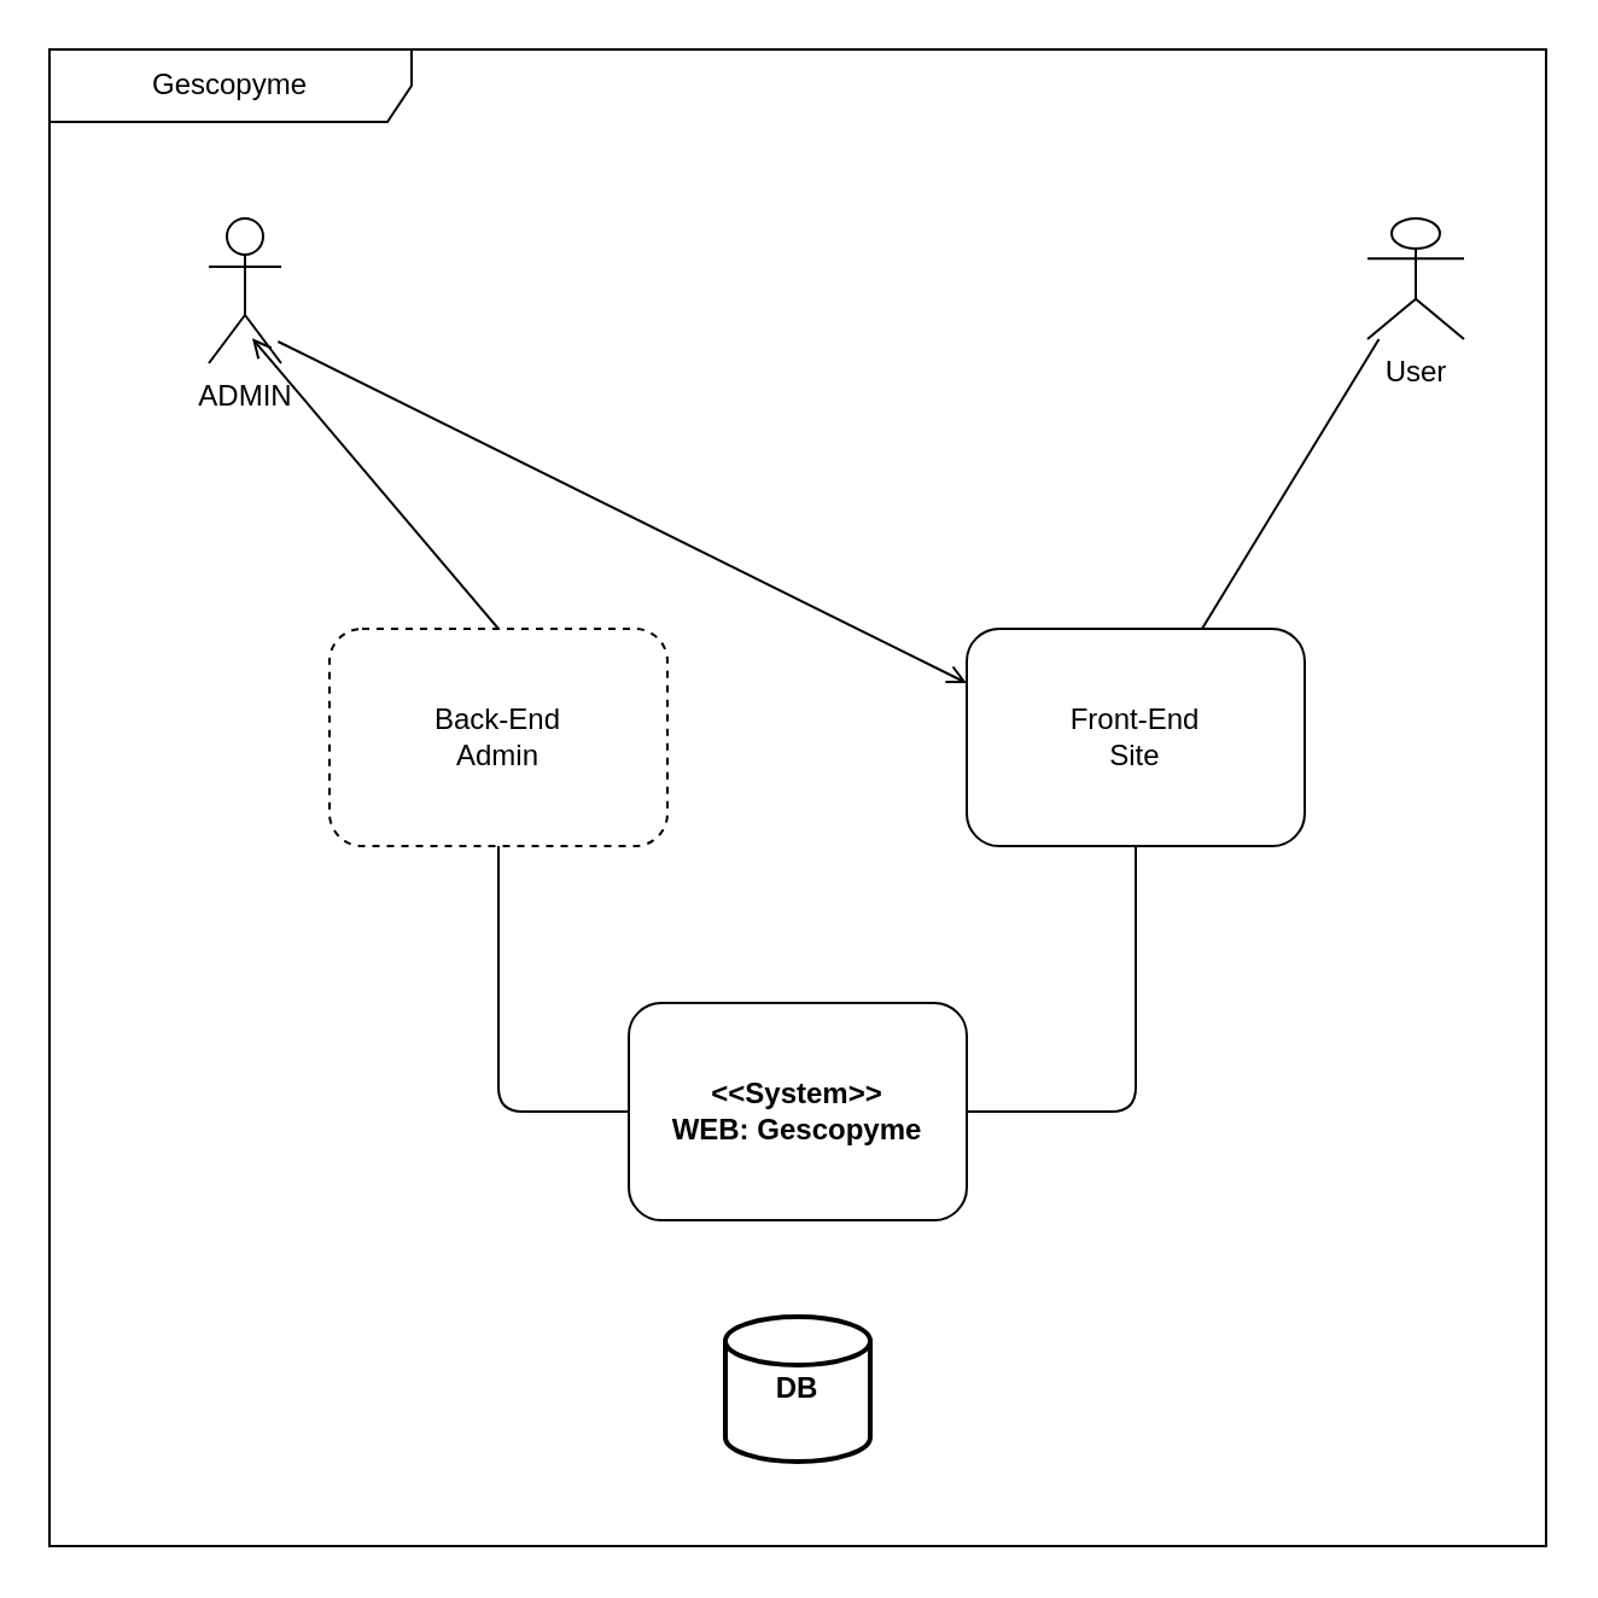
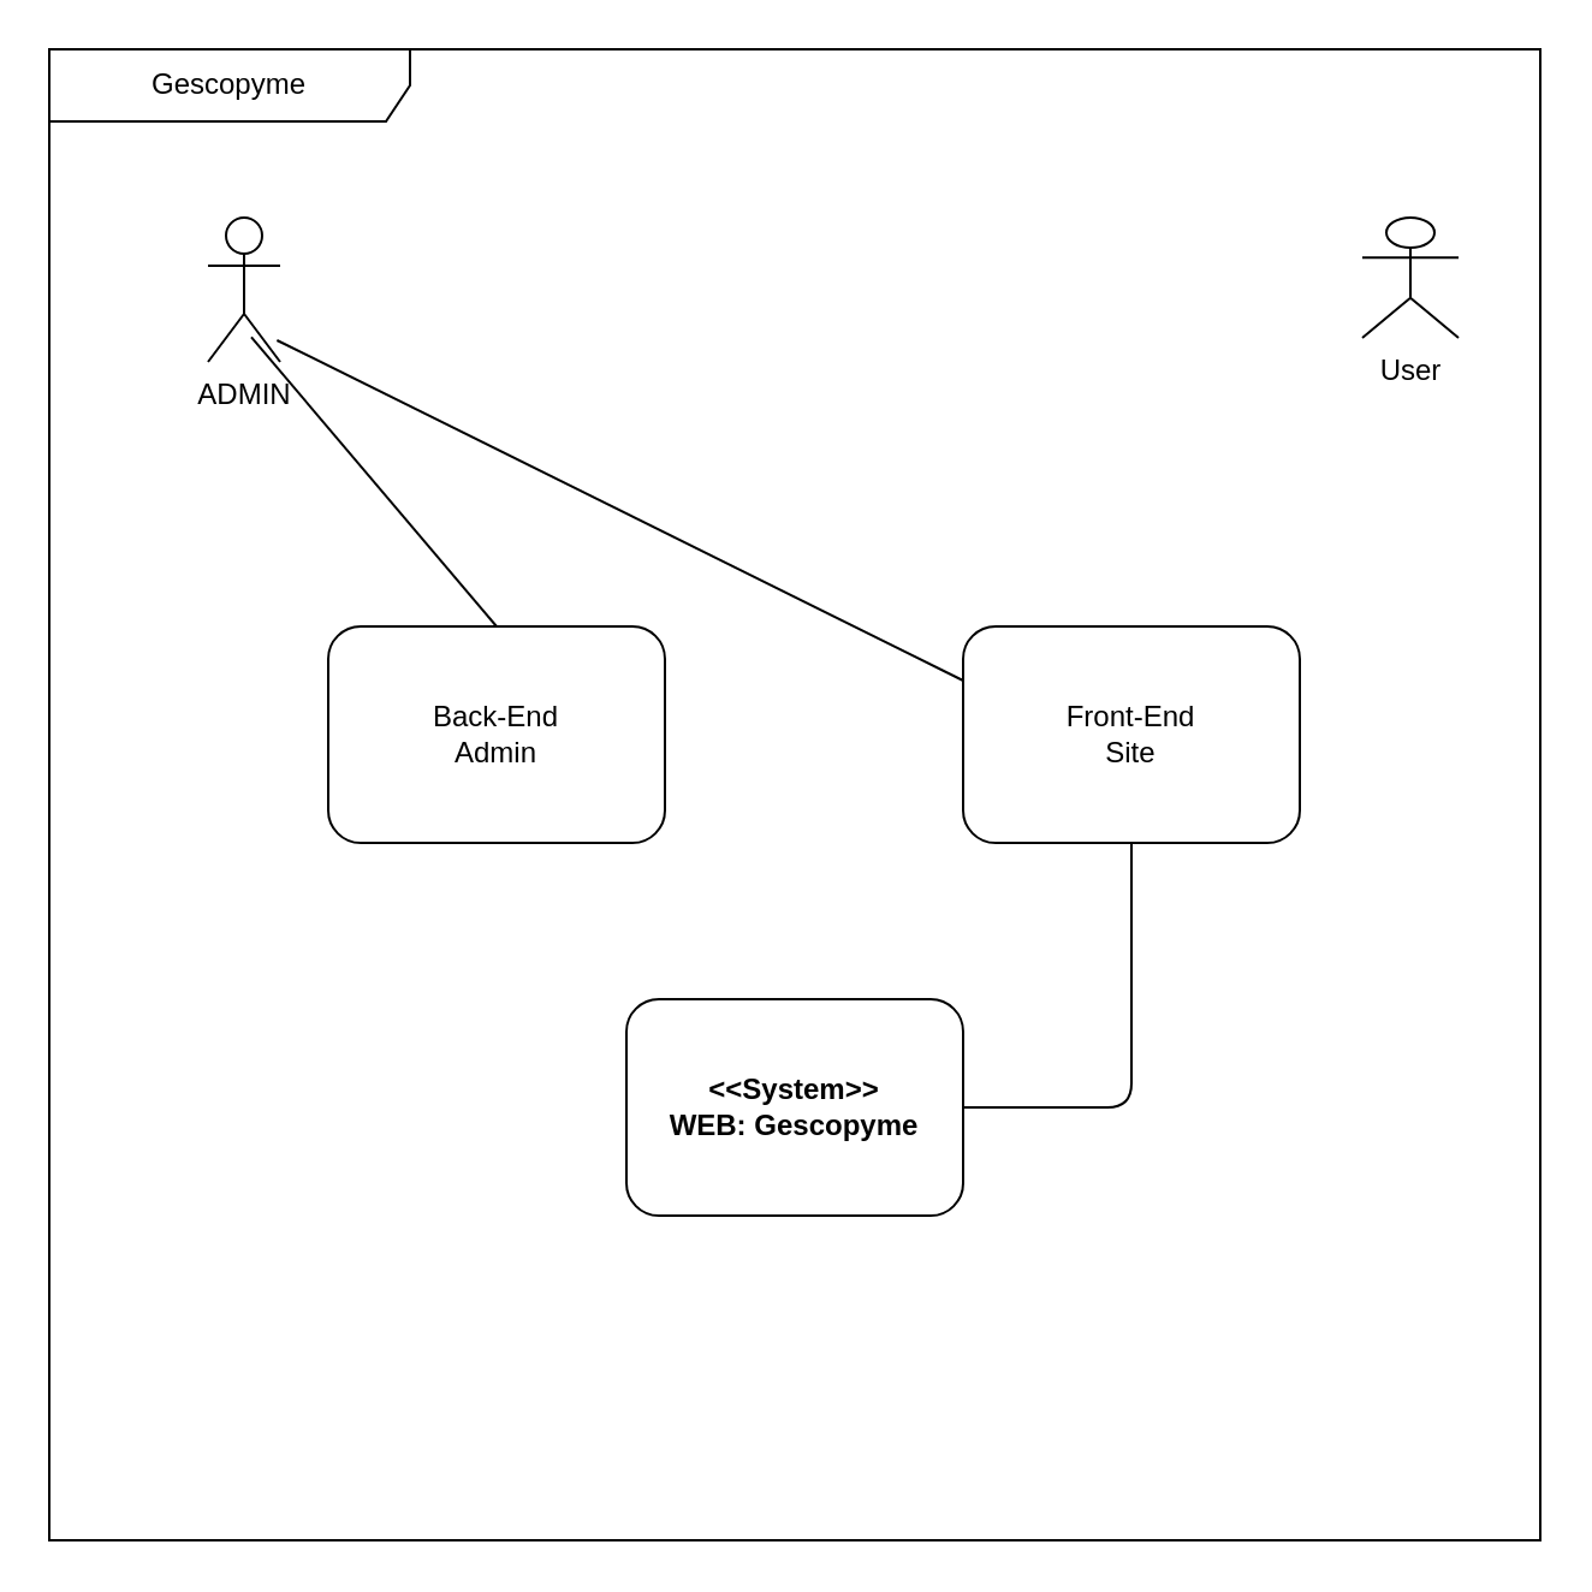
- <mxCell id="11" value="" style="endArrow=open;html=1;entryX=0.6;entryY=0.828;entryDx=0;entryDy=0;entryPerimeter=0;exitX=0.5;exitY=0;exitDx=0;exitDy=0;" edge="1" parent="1" source="6" target="3"><mxGeometry width="50" height="50" relative="1" as="geometry"><mxPoint x="186" y="180" as="sourcePoint" /><mxPoint x="236" y="130" as="targetPoint" /></mxGeometry></mxCell>
+ <mxCell id="11" value="" style="endArrow=none;html=1;entryX=0.6;entryY=0.828;entryDx=0;entryDy=0;entryPerimeter=0;exitX=0.5;exitY=0;exitDx=0;exitDy=0;" edge="1" parent="1" source="6" target="3"><mxGeometry width="50" height="50" relative="1" as="geometry"><mxPoint x="186" y="180" as="sourcePoint" /><mxPoint x="236" y="130" as="targetPoint" /></mxGeometry></mxCell>
- <mxCell id="13" value="" style="endArrow=none;html=1;" edge="1" parent="1" source="7" target="10"><mxGeometry width="50" height="50" relative="1" as="geometry"><mxPoint x="406" y="230" as="sourcePoint" /><mxPoint x="456" y="180" as="targetPoint" /></mxGeometry></mxCell>
- <mxCell id="12" value="" style="endArrow=open;html=1;exitX=0.956;exitY=0.85;exitDx=0;exitDy=0;exitPerimeter=0;entryX=0;entryY=0.25;entryDx=0;entryDy=0;" edge="1" parent="1" source="3" target="7"><mxGeometry width="50" height="50" relative="1" as="geometry"><mxPoint x="296" y="200" as="sourcePoint" /><mxPoint x="346" y="150" as="targetPoint" /></mxGeometry></mxCell>
+ <mxCell id="12" value="" style="endArrow=none;html=1;exitX=0.956;exitY=0.85;exitDx=0;exitDy=0;exitPerimeter=0;entryX=0;entryY=0.25;entryDx=0;entryDy=0;" edge="1" parent="1" source="3" target="7"><mxGeometry width="50" height="50" relative="1" as="geometry"><mxPoint x="296" y="200" as="sourcePoint" /><mxPoint x="346" y="150" as="targetPoint" /></mxGeometry></mxCell>
- <mxCell id="6" value="&lt;div&gt;Back-End&lt;/div&gt;&lt;div&gt;Admin&lt;br&gt;&lt;/div&gt;" style="rounded=1;whiteSpace=wrap;html=1;align=center;dashed=1;" vertex="1" parent="1"><mxGeometry x="136" y="260" width="140" height="90" as="geometry" /></mxCell>
+ <mxCell id="6" value="&lt;div&gt;Back-End&lt;/div&gt;&lt;div&gt;Admin&lt;br&gt;&lt;/div&gt;" style="rounded=1;whiteSpace=wrap;html=1;align=center;" vertex="1" parent="1"><mxGeometry x="136" y="260" width="140" height="90" as="geometry" /></mxCell>
- <mxCell id="8" value="" style="endArrow=none;html=1;entryX=0;entryY=0.5;entryDx=0;entryDy=0;exitX=0.5;exitY=1;exitDx=0;exitDy=0;" edge="1" parent="1" source="6" target="4"><mxGeometry width="50" height="50" relative="1" as="geometry"><mxPoint x="276" y="415" as="sourcePoint" /><mxPoint x="326" y="365" as="targetPoint" /><Array as="points"><mxPoint x="206" y="460" /></Array></mxGeometry></mxCell>
- <mxCell id="5" value="&lt;b&gt;DB&lt;/b&gt;" style="strokeWidth=2;html=1;shape=mxgraph.flowchart.database;whiteSpace=wrap;" vertex="1" parent="1"><mxGeometry x="300" y="545" width="60" height="60" as="geometry" /></mxCell>
